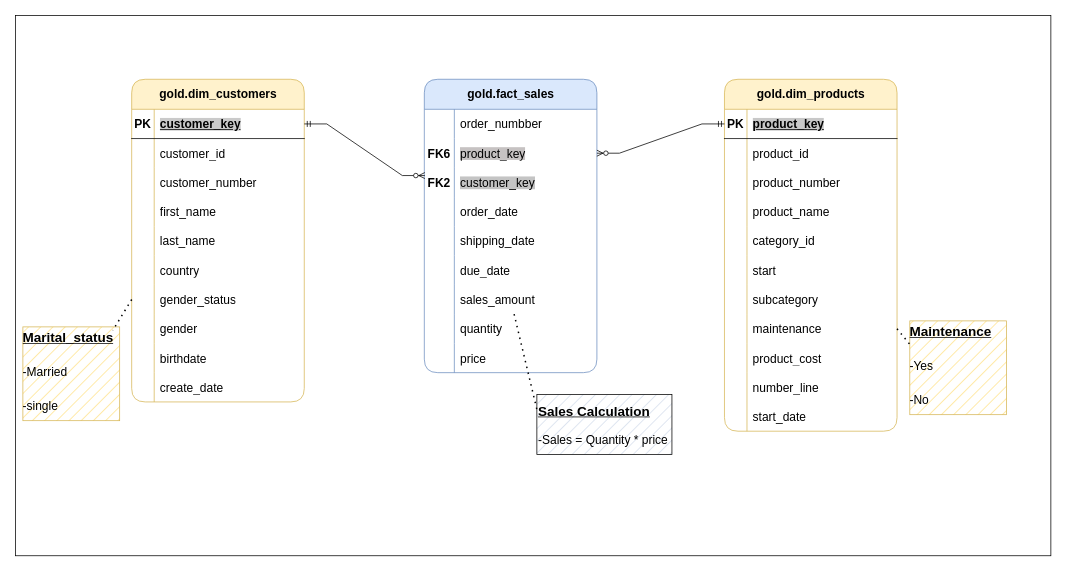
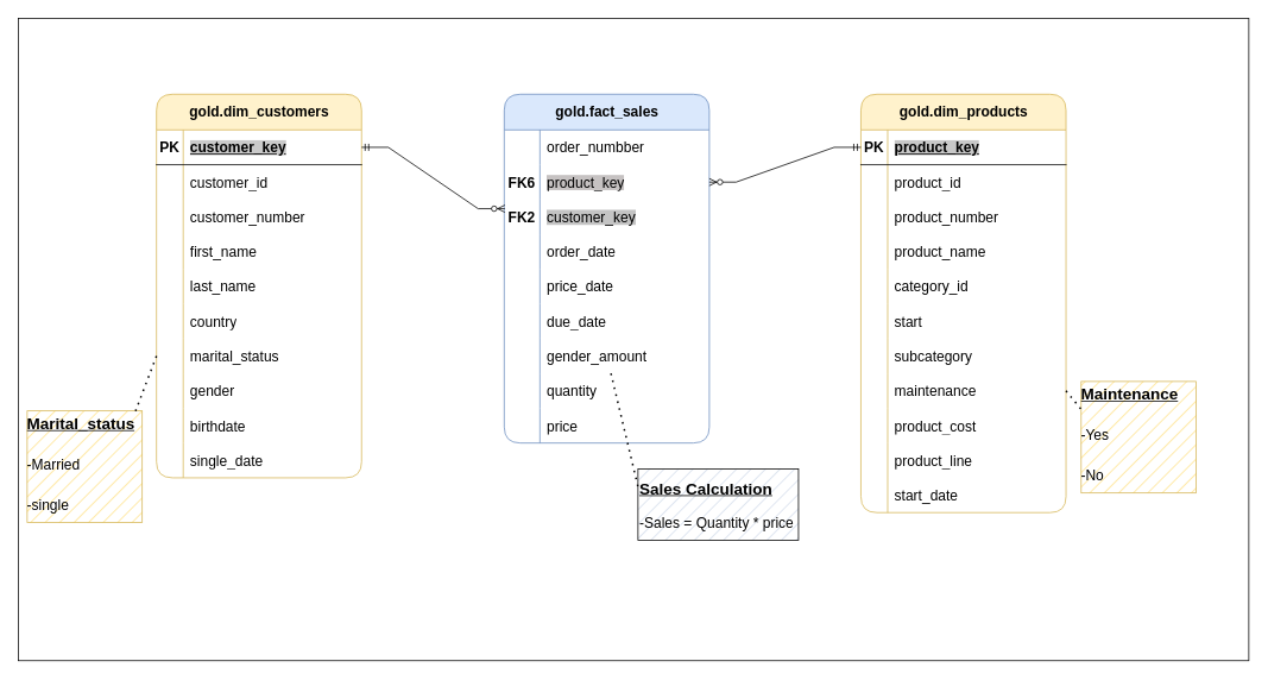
- <mxCell id="83" value="shipping_date" style="shape=partialRectangle;connectable=0;fillColor=none;top=0;left=0;bottom=0;right=0;align=left;spacingLeft=6;overflow=hidden;whiteSpace=wrap;html=1;fontSize=16;" parent="81" vertex="1"><mxGeometry x="40" width="190" height="39" as="geometry"><mxRectangle width="190" height="39" as="alternateBounds" /></mxGeometry></mxCell>
+ <mxCell id="83" value="price_date" style="shape=partialRectangle;connectable=0;fillColor=none;top=0;left=0;bottom=0;right=0;align=left;spacingLeft=6;overflow=hidden;whiteSpace=wrap;html=1;fontSize=16;" parent="81" vertex="1"><mxGeometry x="40" width="190" height="39" as="geometry"><mxRectangle width="190" height="39" as="alternateBounds" /></mxGeometry></mxCell>
- <mxCell id="24" value="gender_status" style="shape=partialRectangle;connectable=0;fillColor=none;top=0;left=0;bottom=0;right=0;align=left;spacingLeft=6;overflow=hidden;whiteSpace=wrap;html=1;fontSize=16;" parent="22" vertex="1"><mxGeometry x="30" width="200" height="39" as="geometry"><mxRectangle width="200" height="39" as="alternateBounds" /></mxGeometry></mxCell>
+ <mxCell id="24" value="marital_status" style="shape=partialRectangle;connectable=0;fillColor=none;top=0;left=0;bottom=0;right=0;align=left;spacingLeft=6;overflow=hidden;whiteSpace=wrap;html=1;fontSize=16;" parent="22" vertex="1"><mxGeometry x="30" width="200" height="39" as="geometry"><mxRectangle width="200" height="39" as="alternateBounds" /></mxGeometry></mxCell>
- <mxCell id="89" value="sales_amount" style="shape=partialRectangle;connectable=0;fillColor=none;top=0;left=0;bottom=0;right=0;align=left;spacingLeft=6;overflow=hidden;whiteSpace=wrap;html=1;fontSize=16;" parent="87" vertex="1"><mxGeometry x="40" width="190" height="39" as="geometry"><mxRectangle width="190" height="39" as="alternateBounds" /></mxGeometry></mxCell>
+ <mxCell id="89" value="gender_amount" style="shape=partialRectangle;connectable=0;fillColor=none;top=0;left=0;bottom=0;right=0;align=left;spacingLeft=6;overflow=hidden;whiteSpace=wrap;html=1;fontSize=16;" parent="87" vertex="1"><mxGeometry x="40" width="190" height="39" as="geometry"><mxRectangle width="190" height="39" as="alternateBounds" /></mxGeometry></mxCell>
- <mxCell id="102" value="&lt;h1 style=&quot;margin-top: 0px;&quot;&gt;&lt;span style=&quot;font-size: 18px;&quot;&gt;&lt;u&gt;Marital_status&lt;/u&gt;&lt;/span&gt;&lt;/h1&gt;&lt;h1 style=&quot;margin-top: 0px;&quot;&gt;&lt;span style=&quot;font-weight: normal; background-color: transparent; color: light-dark(rgb(0, 0, 0), rgb(255, 255, 255));&quot;&gt;&lt;font style=&quot;font-size: 16px;&quot;&gt;-Married&lt;/font&gt;&lt;/span&gt;&lt;/h1&gt;&lt;h1 style=&quot;margin-top: 0px;&quot;&gt;&lt;span style=&quot;font-weight: normal; background-color: transparent; color: light-dark(rgb(0, 0, 0), rgb(255, 255, 255));&quot;&gt;&lt;font style=&quot;font-size: 16px;&quot;&gt;-single&lt;/font&gt;&lt;/span&gt;&lt;span style=&quot;font-weight: normal; background-color: transparent; color: light-dark(rgb(0, 0, 0), rgb(255, 255, 255)); font-size: 18px;&quot;&gt;&amp;nbsp; &amp;nbsp;&lt;/span&gt;&lt;/h1&gt;" style="text;html=1;whiteSpace=wrap;overflow=hidden;rounded=0;fillColor=#FFD966;fillStyle=hatch;strokeColor=#d6b656;spacing=0;spacingTop=-6;" vertex="1" parent="1"><mxGeometry x="30" y="435" width="129" height="125" as="geometry" /></mxCell>
+ <mxCell id="102" value="&lt;h1 style=&quot;margin-top: 0px;&quot;&gt;&lt;span style=&quot;font-size: 18px;&quot;&gt;&lt;u&gt;Marital_status&lt;/u&gt;&lt;/span&gt;&lt;/h1&gt;&lt;h1 style=&quot;margin-top: 0px;&quot;&gt;&lt;span style=&quot;font-weight: normal; background-color: transparent; color: light-dark(rgb(0, 0, 0), rgb(255, 255, 255));&quot;&gt;&lt;font style=&quot;font-size: 16px;&quot;&gt;-Married&lt;/font&gt;&lt;/span&gt;&lt;/h1&gt;&lt;h1 style=&quot;margin-top: 0px;&quot;&gt;&lt;span style=&quot;font-weight: normal; background-color: transparent; color: light-dark(rgb(0, 0, 0), rgb(255, 255, 255));&quot;&gt;&lt;font style=&quot;font-size: 16px;&quot;&gt;-single&lt;/font&gt;&lt;/span&gt;&lt;span style=&quot;font-weight: normal; background-color: transparent; color: light-dark(rgb(0, 0, 0), rgb(255, 255, 255)); font-size: 18px;&quot;&gt;&amp;nbsp; &amp;nbsp;&lt;/span&gt;&lt;/h1&gt;" style="text;html=1;whiteSpace=wrap;overflow=hidden;rounded=0;fillColor=#FFD966;fillStyle=hatch;strokeColor=#d6b656;spacing=0;spacingTop=-6;" vertex="1" parent="1"><mxGeometry x="30" y="460" width="129" height="125" as="geometry" /></mxCell>
- <mxCell id="33" value="create_date" style="shape=partialRectangle;connectable=0;fillColor=none;top=0;left=0;bottom=0;right=0;align=left;spacingLeft=6;overflow=hidden;whiteSpace=wrap;html=1;fontSize=16;" parent="31" vertex="1"><mxGeometry x="30" width="200" height="39" as="geometry"><mxRectangle width="200" height="39" as="alternateBounds" /></mxGeometry></mxCell>
+ <mxCell id="33" value="single_date" style="shape=partialRectangle;connectable=0;fillColor=none;top=0;left=0;bottom=0;right=0;align=left;spacingLeft=6;overflow=hidden;whiteSpace=wrap;html=1;fontSize=16;" parent="31" vertex="1"><mxGeometry x="30" width="200" height="39" as="geometry"><mxRectangle width="200" height="39" as="alternateBounds" /></mxGeometry></mxCell>
- <mxCell id="64" value="number_line" style="shape=partialRectangle;connectable=0;fillColor=none;top=0;left=0;bottom=0;right=0;align=left;spacingLeft=6;overflow=hidden;whiteSpace=wrap;html=1;fontSize=16;" parent="62" vertex="1"><mxGeometry x="30" width="200" height="39" as="geometry"><mxRectangle width="200" height="39" as="alternateBounds" /></mxGeometry></mxCell>
+ <mxCell id="64" value="product_line" style="shape=partialRectangle;connectable=0;fillColor=none;top=0;left=0;bottom=0;right=0;align=left;spacingLeft=6;overflow=hidden;whiteSpace=wrap;html=1;fontSize=16;" parent="62" vertex="1"><mxGeometry x="30" width="200" height="39" as="geometry"><mxRectangle width="200" height="39" as="alternateBounds" /></mxGeometry></mxCell>
